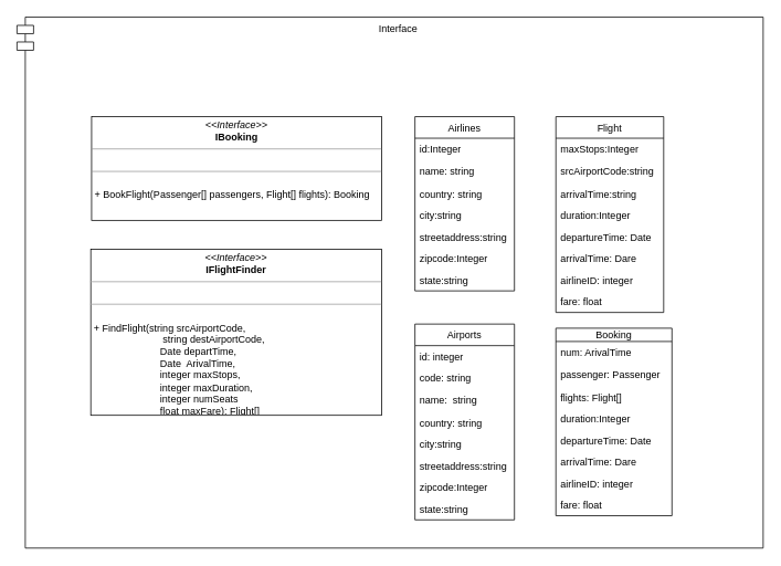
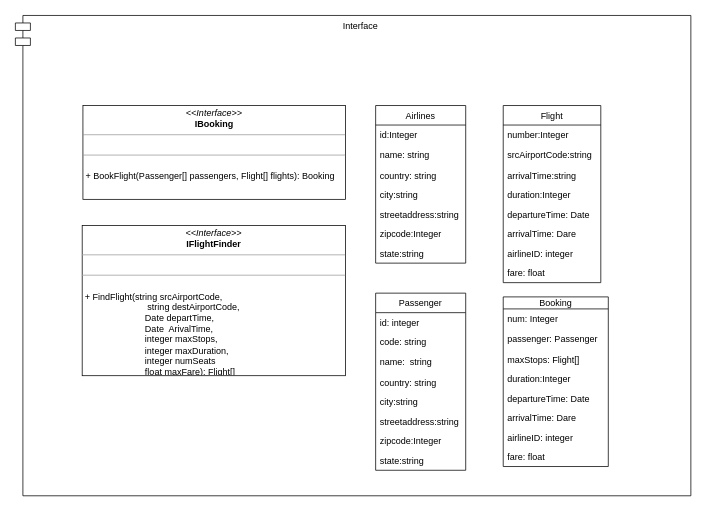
- <mxCell id="21" value="maxStops:Integer" style="text;strokeColor=none;fillColor=none;align=left;verticalAlign=top;spacingLeft=4;spacingRight=4;overflow=hidden;rotatable=0;points=[[0,0.5],[1,0.5]];portConstraint=eastwest;" vertex="1" parent="20"><mxGeometry y="26" width="130" height="26" as="geometry" /></mxCell>
+ <mxCell id="21" value="number:Integer" style="text;strokeColor=none;fillColor=none;align=left;verticalAlign=top;spacingLeft=4;spacingRight=4;overflow=hidden;rotatable=0;points=[[0,0.5],[1,0.5]];portConstraint=eastwest;" vertex="1" parent="20"><mxGeometry y="26" width="130" height="26" as="geometry" /></mxCell>
- <mxCell id="3" value="Airports" style="swimlane;fontStyle=0;childLayout=stackLayout;horizontal=1;startSize=26;fillColor=none;horizontalStack=0;resizeParent=1;resizeParentMax=0;resizeLast=0;collapsible=1;marginBottom=0;" vertex="1" parent="1"><mxGeometry x="500" y="390" width="120" height="236" as="geometry" /></mxCell>
+ <mxCell id="3" value="Passenger" style="swimlane;fontStyle=0;childLayout=stackLayout;horizontal=1;startSize=26;fillColor=none;horizontalStack=0;resizeParent=1;resizeParentMax=0;resizeLast=0;collapsible=1;marginBottom=0;" vertex="1" parent="1"><mxGeometry x="500" y="390" width="120" height="236" as="geometry" /></mxCell>
- <mxCell id="32" value="num: ArivalTime" style="text;strokeColor=none;fillColor=none;align=left;verticalAlign=top;spacingLeft=4;spacingRight=4;overflow=hidden;rotatable=0;points=[[0,0.5],[1,0.5]];portConstraint=eastwest;" vertex="1" parent="31"><mxGeometry y="16" width="140" height="26" as="geometry" /></mxCell>
+ <mxCell id="32" value="num: Integer" style="text;strokeColor=none;fillColor=none;align=left;verticalAlign=top;spacingLeft=4;spacingRight=4;overflow=hidden;rotatable=0;points=[[0,0.5],[1,0.5]];portConstraint=eastwest;" vertex="1" parent="31"><mxGeometry y="16" width="140" height="26" as="geometry" /></mxCell>
- <mxCell id="34" value="flights: Flight[]" style="text;strokeColor=none;fillColor=none;align=left;verticalAlign=top;spacingLeft=4;spacingRight=4;overflow=hidden;rotatable=0;points=[[0,0.5],[1,0.5]];portConstraint=eastwest;" vertex="1" parent="31"><mxGeometry y="70" width="140" height="26" as="geometry" /></mxCell>
+ <mxCell id="34" value="maxStops: Flight[]" style="text;strokeColor=none;fillColor=none;align=left;verticalAlign=top;spacingLeft=4;spacingRight=4;overflow=hidden;rotatable=0;points=[[0,0.5],[1,0.5]];portConstraint=eastwest;" vertex="1" parent="31"><mxGeometry y="70" width="140" height="26" as="geometry" /></mxCell>
